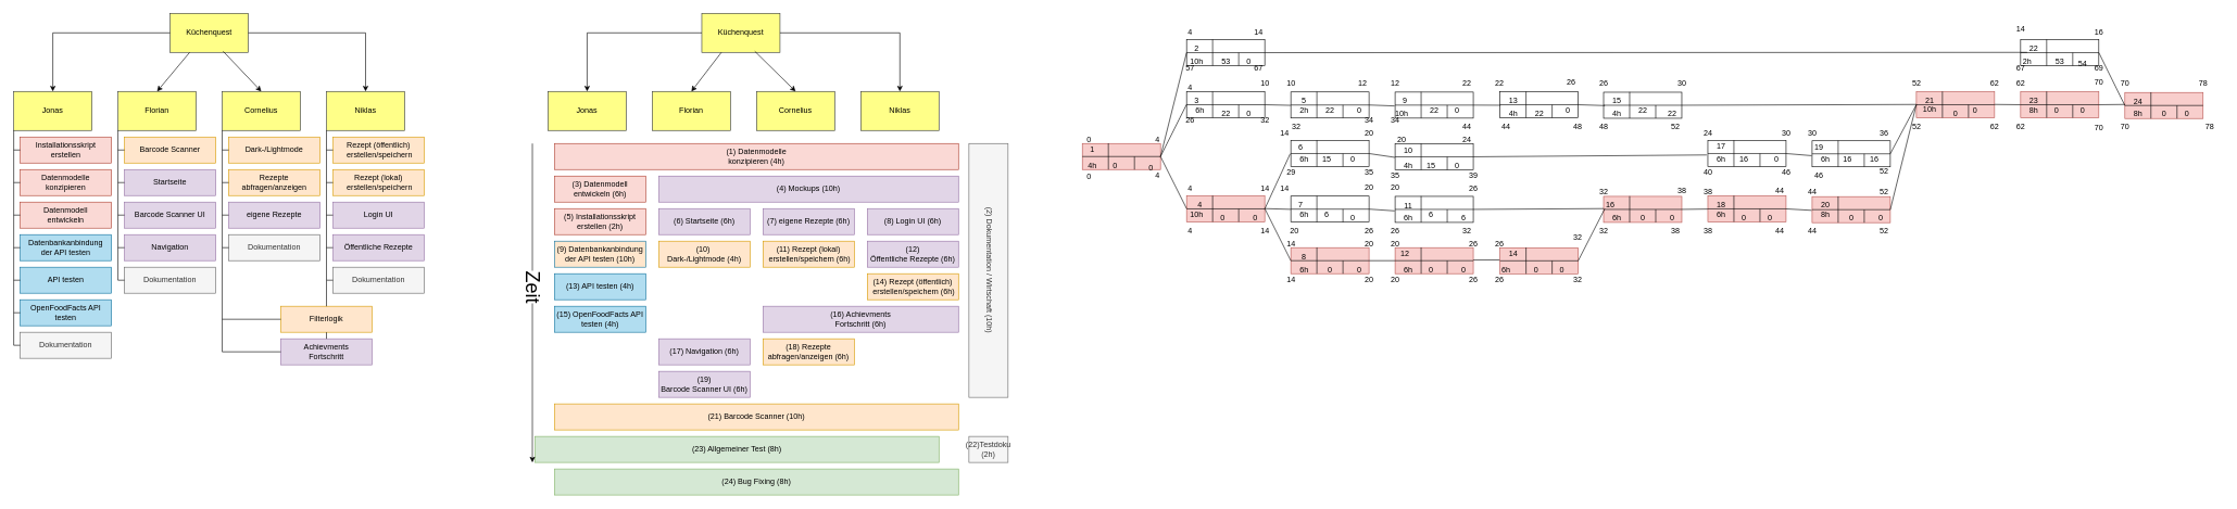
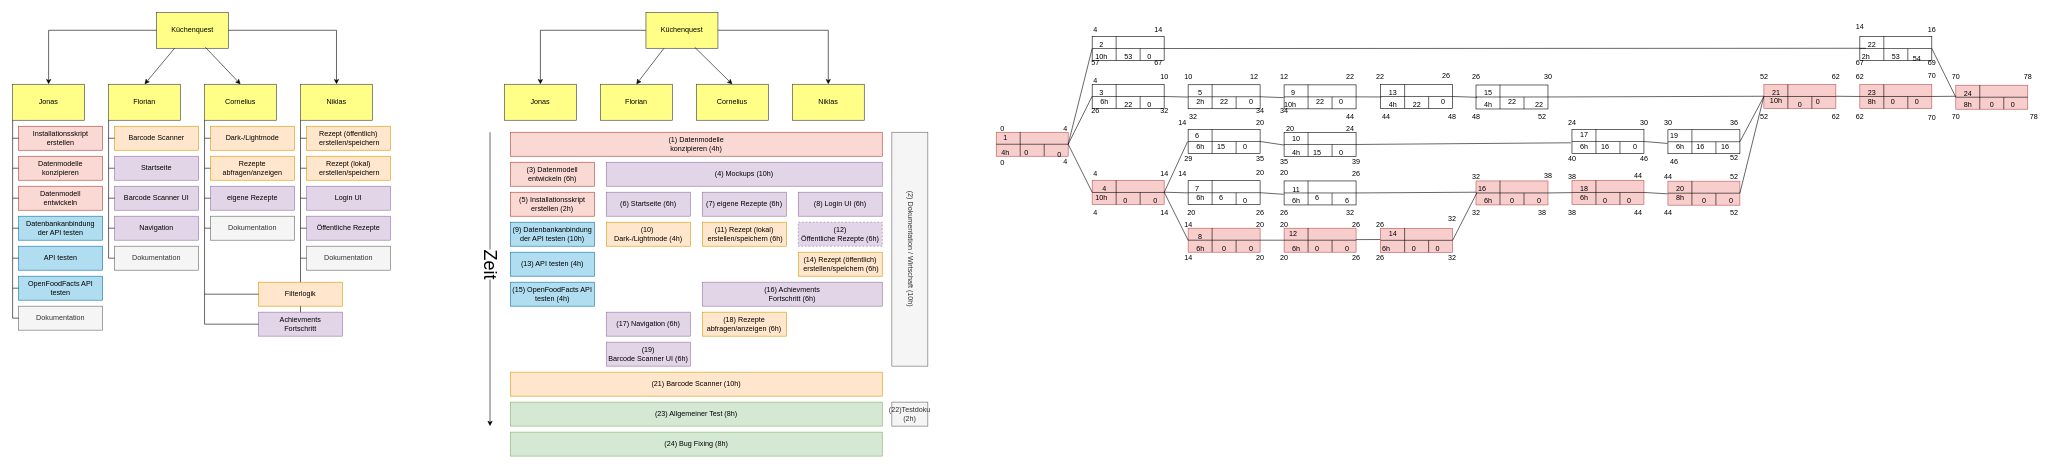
- <mxCell id="71" value="(9) Datenbankanbindung&lt;div&gt;der API testen (10h)&lt;/div&gt;" style="rounded=0;whiteSpace=wrap;html=1;fillColor=#ffe6cc;strokeColor=#10739e;" parent="1" vertex="1"><mxGeometry x="850" y="370" width="140" height="40" as="geometry" /></mxCell>
+ <mxCell id="71" value="(9) Datenbankanbindung&lt;div&gt;der API testen (10h)&lt;/div&gt;" style="rounded=0;whiteSpace=wrap;html=1;fillColor=#b1ddf0;strokeColor=#10739e;" parent="1" vertex="1"><mxGeometry x="850" y="370" width="140" height="40" as="geometry" /></mxCell>
- <mxCell id="82" value="(12)&lt;div&gt;Öffentliche Rezepte (6h)&lt;/div&gt;" style="rounded=0;whiteSpace=wrap;html=1;fillColor=#e1d5e7;strokeColor=#9673a6;" parent="1" vertex="1"><mxGeometry x="1330" y="370" width="140" height="40" as="geometry" /></mxCell>
+ <mxCell id="82" value="(12)&lt;div&gt;Öffentliche Rezepte (6h)&lt;/div&gt;" style="rounded=0;whiteSpace=wrap;html=1;fillColor=#e1d5e7;strokeColor=#9673a6;dashed=1;" parent="1" vertex="1"><mxGeometry x="1330" y="370" width="140" height="40" as="geometry" /></mxCell>
- <mxCell id="88" value="(23) Allgemeiner Test (8h)" style="rounded=0;whiteSpace=wrap;html=1;fillColor=#d5e8d4;strokeColor=#82b366;" parent="1" vertex="1"><mxGeometry x="820" y="670" width="620" height="40" as="geometry" /></mxCell>
+ <mxCell id="88" value="(23) Allgemeiner Test (8h)" style="rounded=0;whiteSpace=wrap;html=1;fillColor=#d5e8d4;strokeColor=#82b366;" parent="1" vertex="1"><mxGeometry x="850" y="670" width="620" height="40" as="geometry" /></mxCell>
